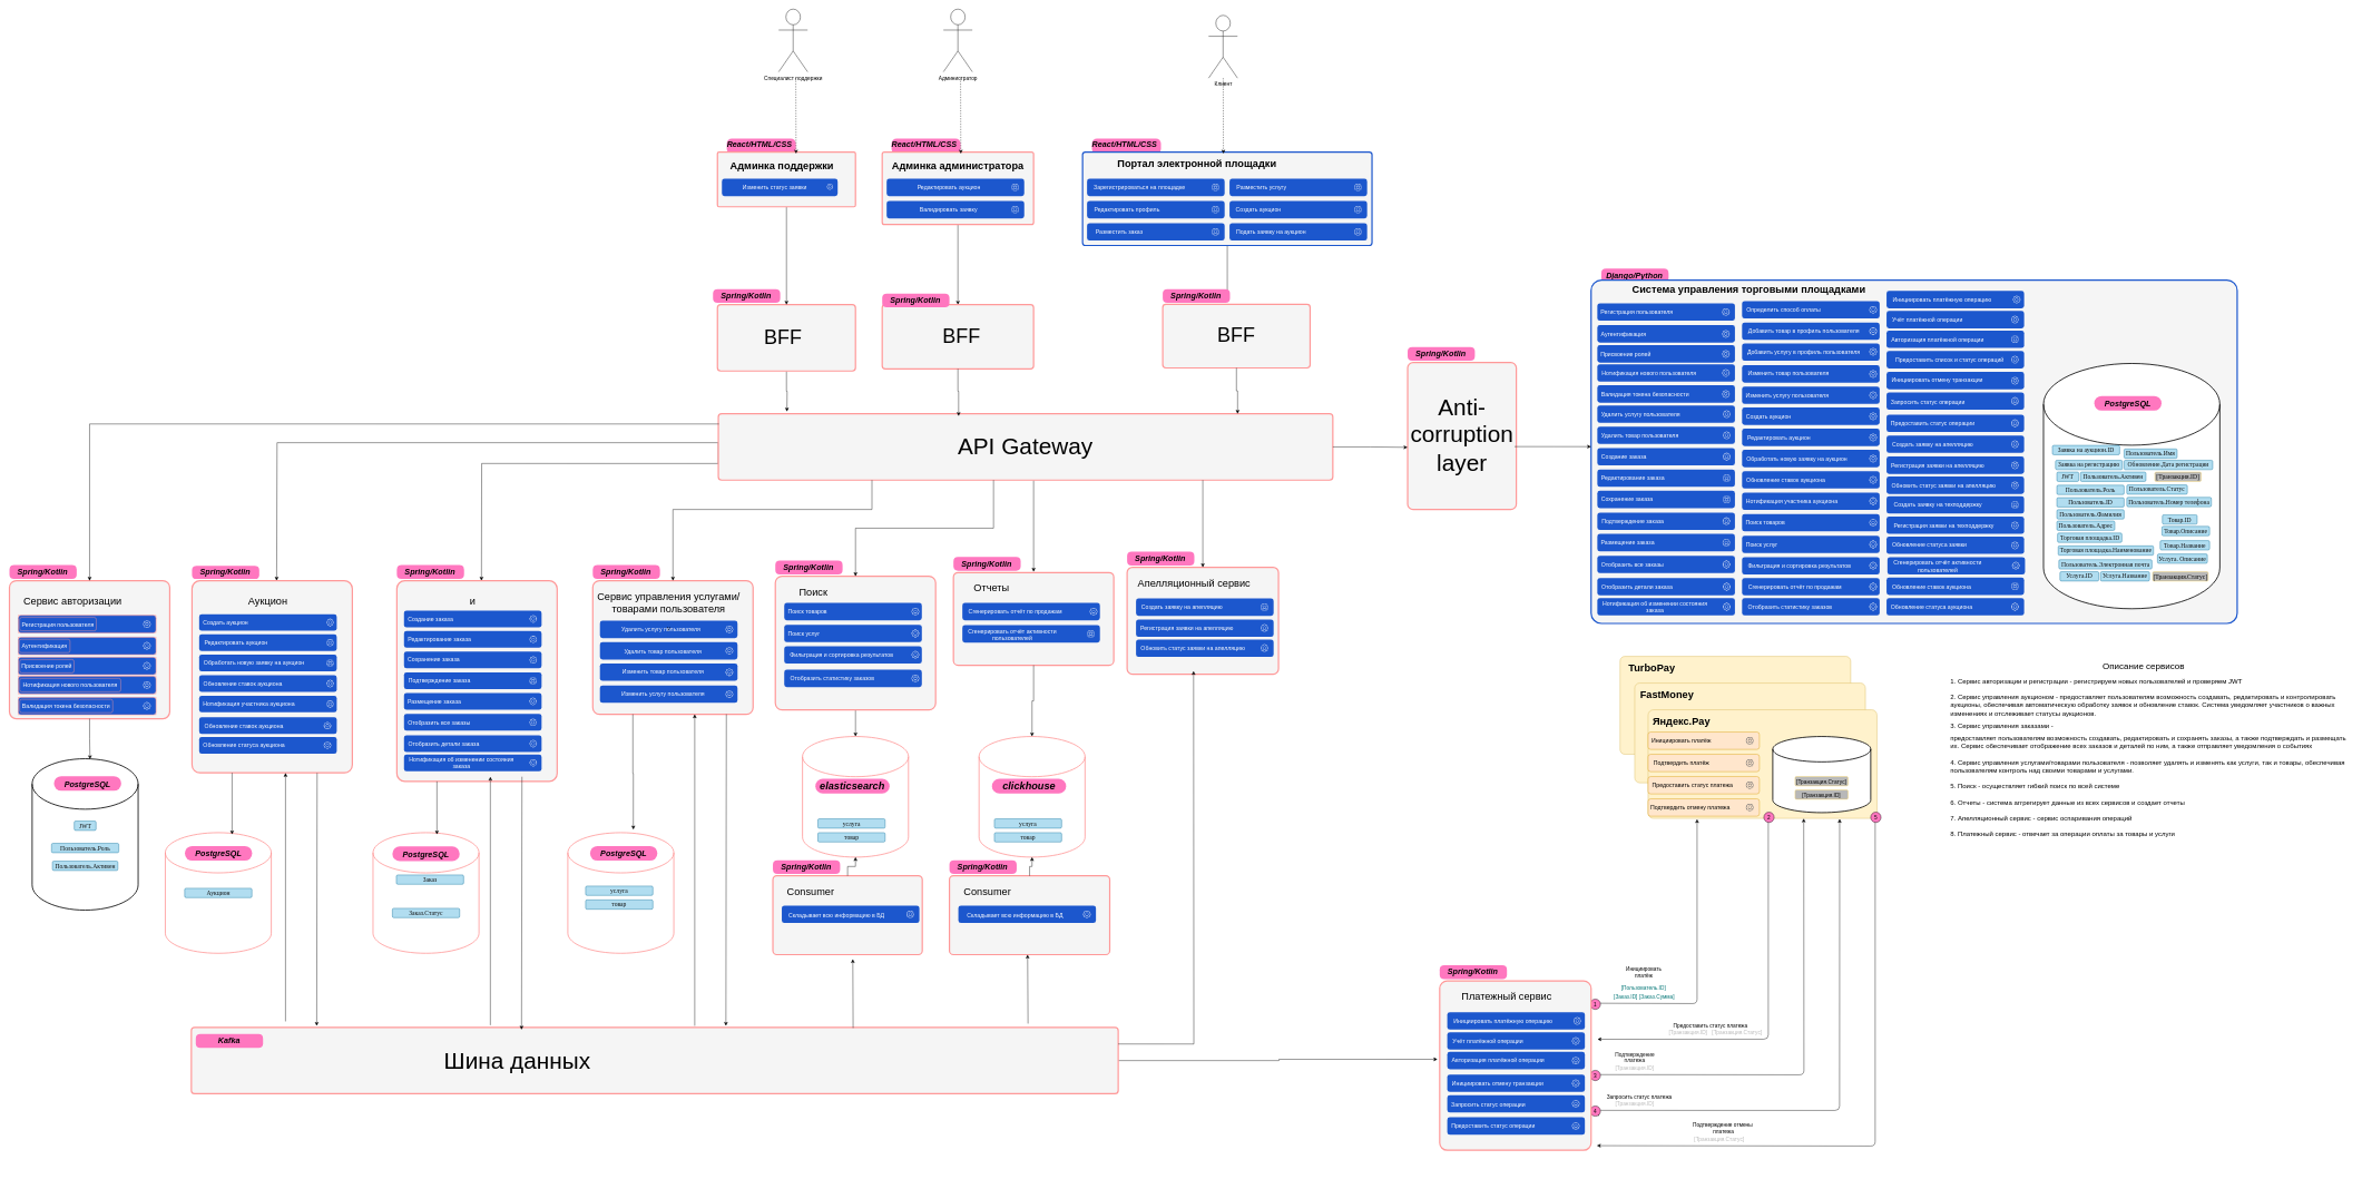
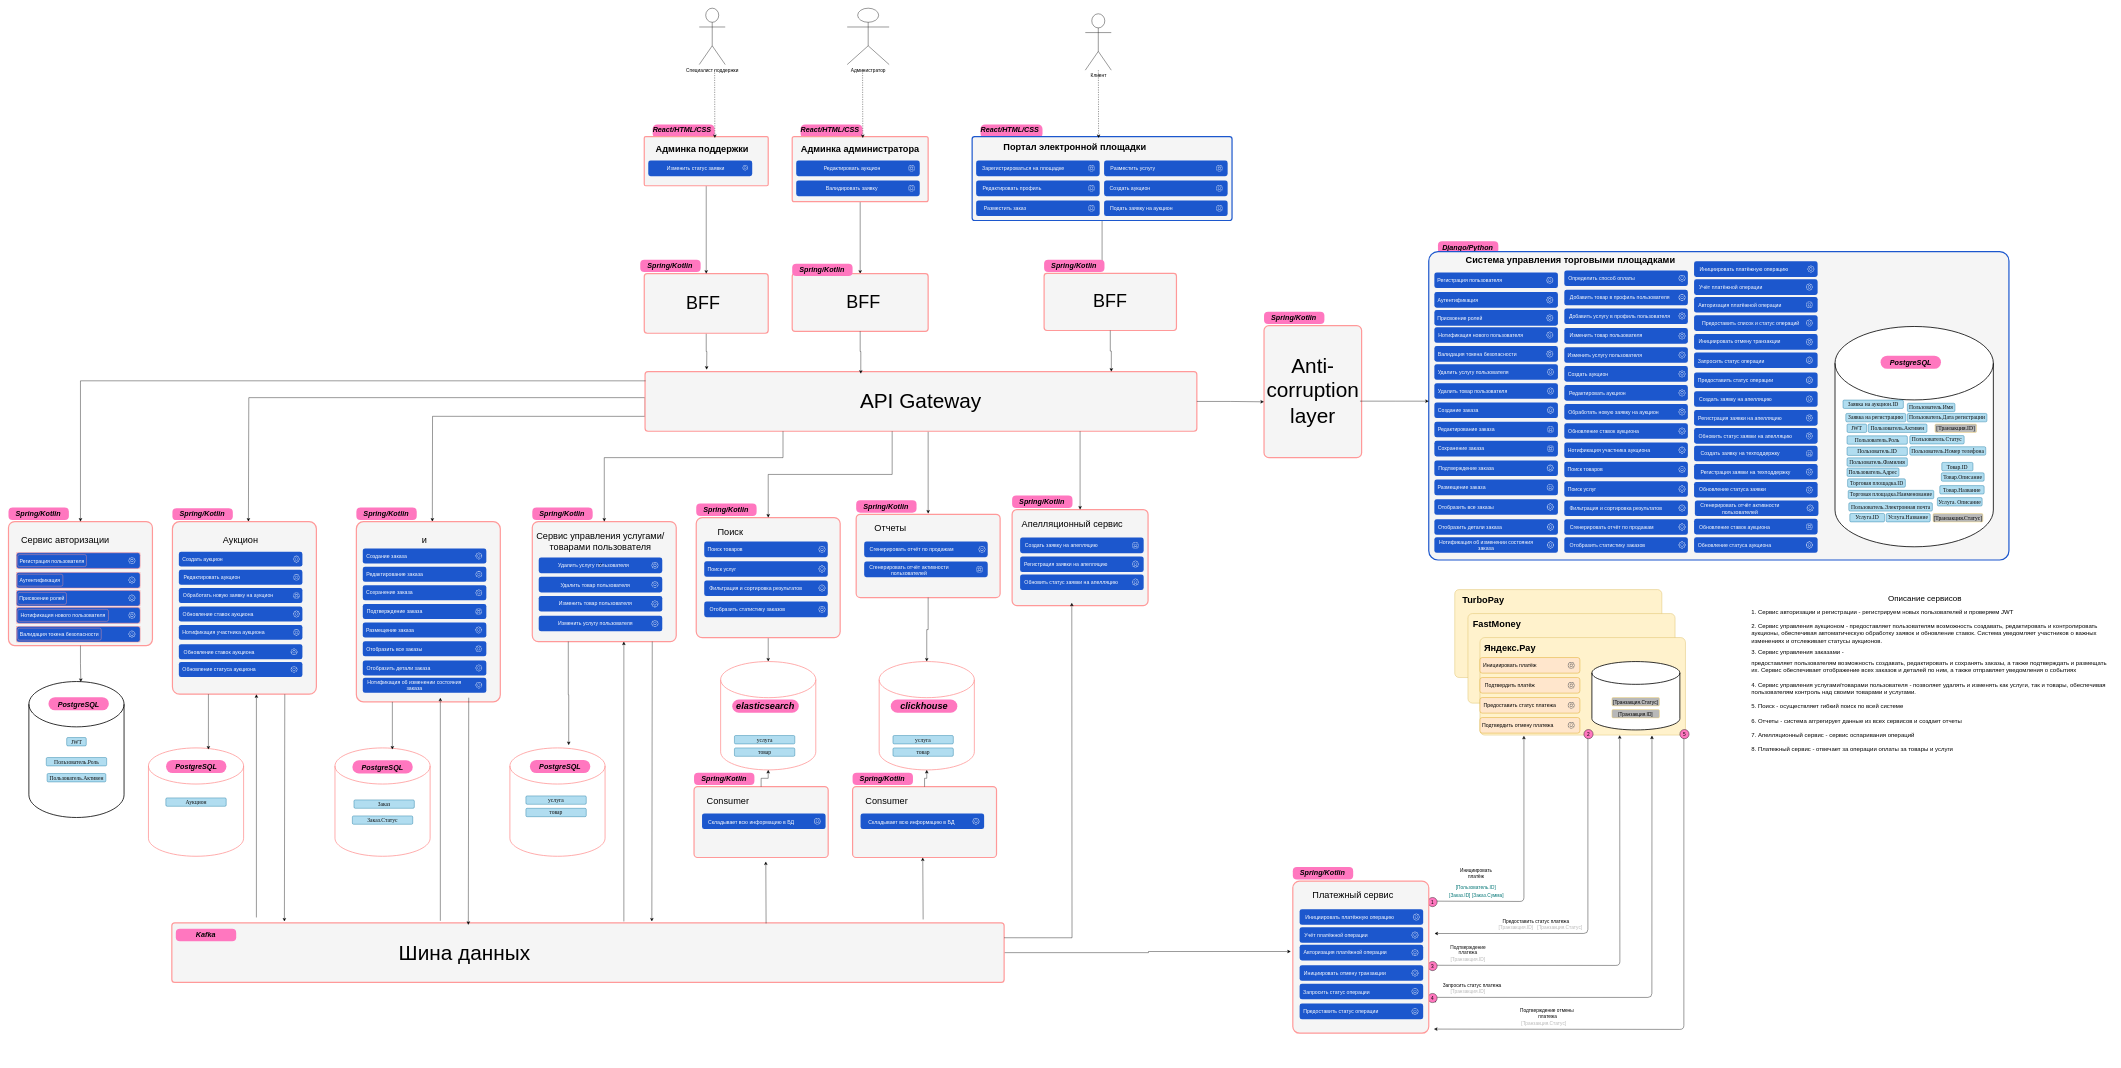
- <mxCell id="319" value="Администратор&lt;br&gt;" style="shape=umlActor;verticalLabelPosition=bottom;verticalAlign=top;html=1;outlineConnect=0;rounded=1;" vertex="1" parent="1"><mxGeometry x="2117.5" y="20" width="65" height="141" as="geometry" /></mxCell>
+ <mxCell id="319" value="Администратор&lt;br&gt;" style="shape=umlActor;verticalLabelPosition=bottom;verticalAlign=top;html=1;outlineConnect=0;rounded=1;" vertex="1" parent="1"><mxGeometry x="2117.5" y="20" width="105" height="141" as="geometry" /></mxCell>
- <mxCell id="25" value="&lt;p style=&quot;margin: 0px 0px 0px 13px; text-indent: -13px; font-variant-numeric: normal; font-variant-east-asian: normal; font-variant-alternates: normal; font-kerning: auto; font-optical-sizing: auto; font-feature-settings: normal; font-variation-settings: normal; font-variant-position: normal; font-stretch: normal; font-size: 14px; line-height: normal; color: rgb(14, 14, 14); text-align: start;&quot; class=&quot;p1&quot;&gt;&lt;font face=&quot;Times New Roman&quot;&gt;Обновление.Дата регистрации&lt;/font&gt;&lt;/p&gt;" style="rounded=1;whiteSpace=wrap;html=1;fillColor=#b1ddf0;strokeColor=#10739e;" vertex="1" parent="1"><mxGeometry x="4769" y="1033.5" width="199" height="21" as="geometry" /></mxCell>
+ <mxCell id="25" value="&lt;p style=&quot;margin: 0px 0px 0px 13px; text-indent: -13px; font-variant-numeric: normal; font-variant-east-asian: normal; font-variant-alternates: normal; font-kerning: auto; font-optical-sizing: auto; font-feature-settings: normal; font-variation-settings: normal; font-variant-position: normal; font-stretch: normal; font-size: 14px; line-height: normal; color: rgb(14, 14, 14); text-align: start;&quot; class=&quot;p1&quot;&gt;&lt;font face=&quot;Times New Roman&quot;&gt;Пользователь.Дата регистрации&lt;/font&gt;&lt;/p&gt;" style="rounded=1;whiteSpace=wrap;html=1;fillColor=#b1ddf0;strokeColor=#10739e;" vertex="1" parent="1"><mxGeometry x="4769" y="1033.5" width="199" height="21" as="geometry" /></mxCell>
- <mxCell id="496" value="&lt;p style=&quot;margin: 0px 0px 0px 13px; text-indent: -13px; font-variant-numeric: normal; font-variant-east-asian: normal; font-variant-alternates: normal; font-kerning: auto; font-optical-sizing: auto; font-feature-settings: normal; font-variation-settings: normal; font-variant-position: normal; font-stretch: normal; font-size: 14px; line-height: normal; color: rgb(14, 14, 14); text-align: start;&quot; class=&quot;p1&quot;&gt;&lt;font face=&quot;Times New Roman&quot;&gt;Заказ&lt;/font&gt;&lt;/p&gt;" style="rounded=1;whiteSpace=wrap;html=1;fillColor=#b1ddf0;strokeColor=#10739e;" vertex="1" parent="1"><mxGeometry x="889" y="1965" width="151" height="21" as="geometry" /></mxCell>
+ <mxCell id="496" value="&lt;p style=&quot;margin: 0px 0px 0px 13px; text-indent: -13px; font-variant-numeric: normal; font-variant-east-asian: normal; font-variant-alternates: normal; font-kerning: auto; font-optical-sizing: auto; font-feature-settings: normal; font-variation-settings: normal; font-variant-position: normal; font-stretch: normal; font-size: 14px; line-height: normal; color: rgb(14, 14, 14); text-align: start;&quot; class=&quot;p1&quot;&gt;&lt;font face=&quot;Times New Roman&quot;&gt;Заказ&lt;/font&gt;&lt;/p&gt;" style="rounded=1;whiteSpace=wrap;html=1;fillColor=#b1ddf0;strokeColor=#10739e;" vertex="1" parent="1"><mxGeometry x="884" y="2000" width="151" height="21" as="geometry" /></mxCell>
